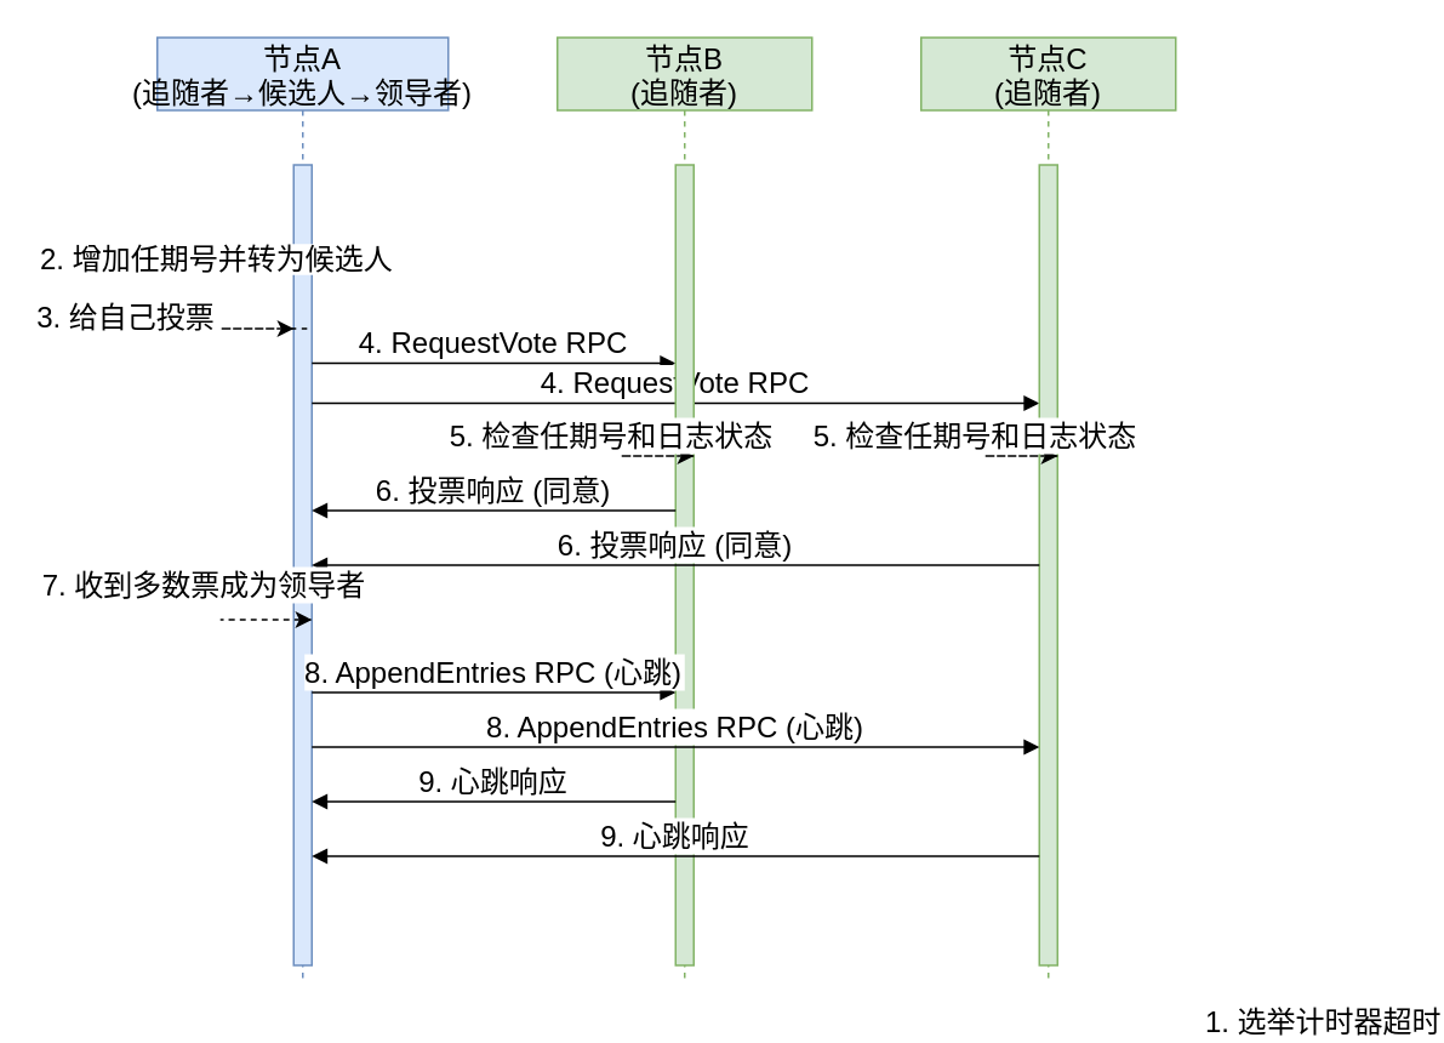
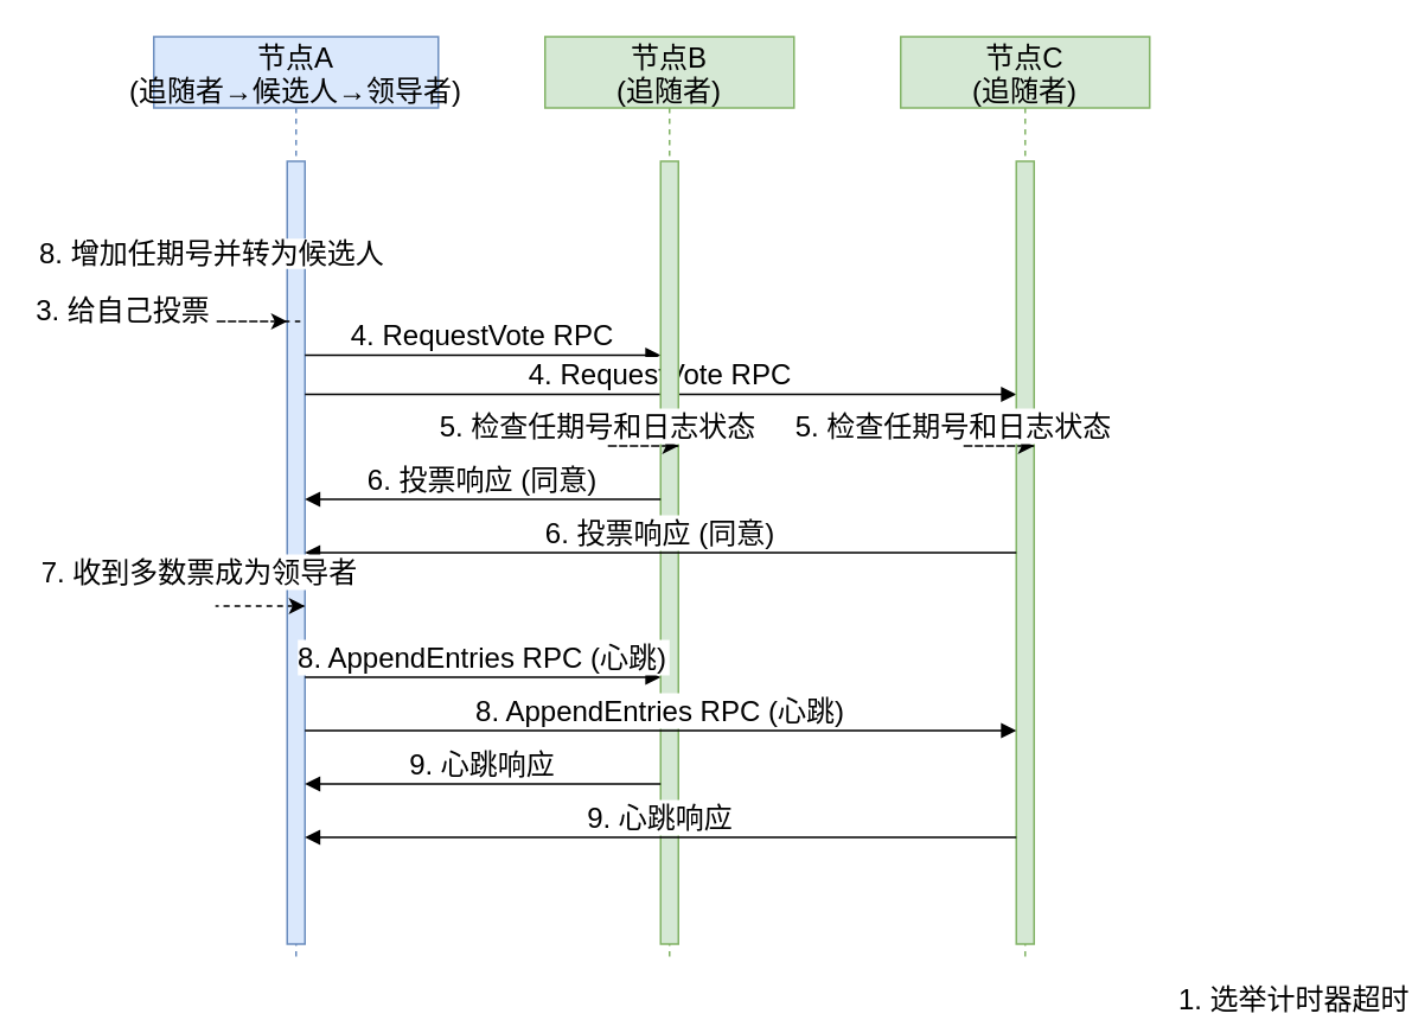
- <mxCell id="21" value="&lt;span style=&quot;color: rgb(0, 0, 0); font-family: Helvetica; font-style: normal; font-variant-ligatures: normal; font-variant-caps: normal; font-weight: 400; letter-spacing: normal; orphans: 2; text-align: center; text-indent: 0px; text-transform: none; widows: 2; word-spacing: 0px; -webkit-text-stroke-width: 0px; white-space: nowrap; background-color: rgb(255, 255, 255); text-decoration-thickness: initial; text-decoration-style: initial; text-decoration-color: initial; float: none; display: inline !important;&quot;&gt;2. 增加任期号并转为候选人&lt;/span&gt;" style="text;whiteSpace=wrap;html=1;fontSize=16;" vertex="1" parent="1"><mxGeometry x="20" y="126" width="133" height="36" as="geometry" /></mxCell>
+ <mxCell id="21" value="&lt;span style=&quot;color: rgb(0, 0, 0); font-family: Helvetica; font-style: normal; font-variant-ligatures: normal; font-variant-caps: normal; font-weight: 400; letter-spacing: normal; orphans: 2; text-align: center; text-indent: 0px; text-transform: none; widows: 2; word-spacing: 0px; -webkit-text-stroke-width: 0px; white-space: nowrap; background-color: rgb(255, 255, 255); text-decoration-thickness: initial; text-decoration-style: initial; text-decoration-color: initial; float: none; display: inline !important;&quot;&gt;8. 增加任期号并转为候选人&lt;/span&gt;" style="text;whiteSpace=wrap;html=1;fontSize=16;" vertex="1" parent="1"><mxGeometry x="20" y="126" width="133" height="36" as="geometry" /></mxCell>
